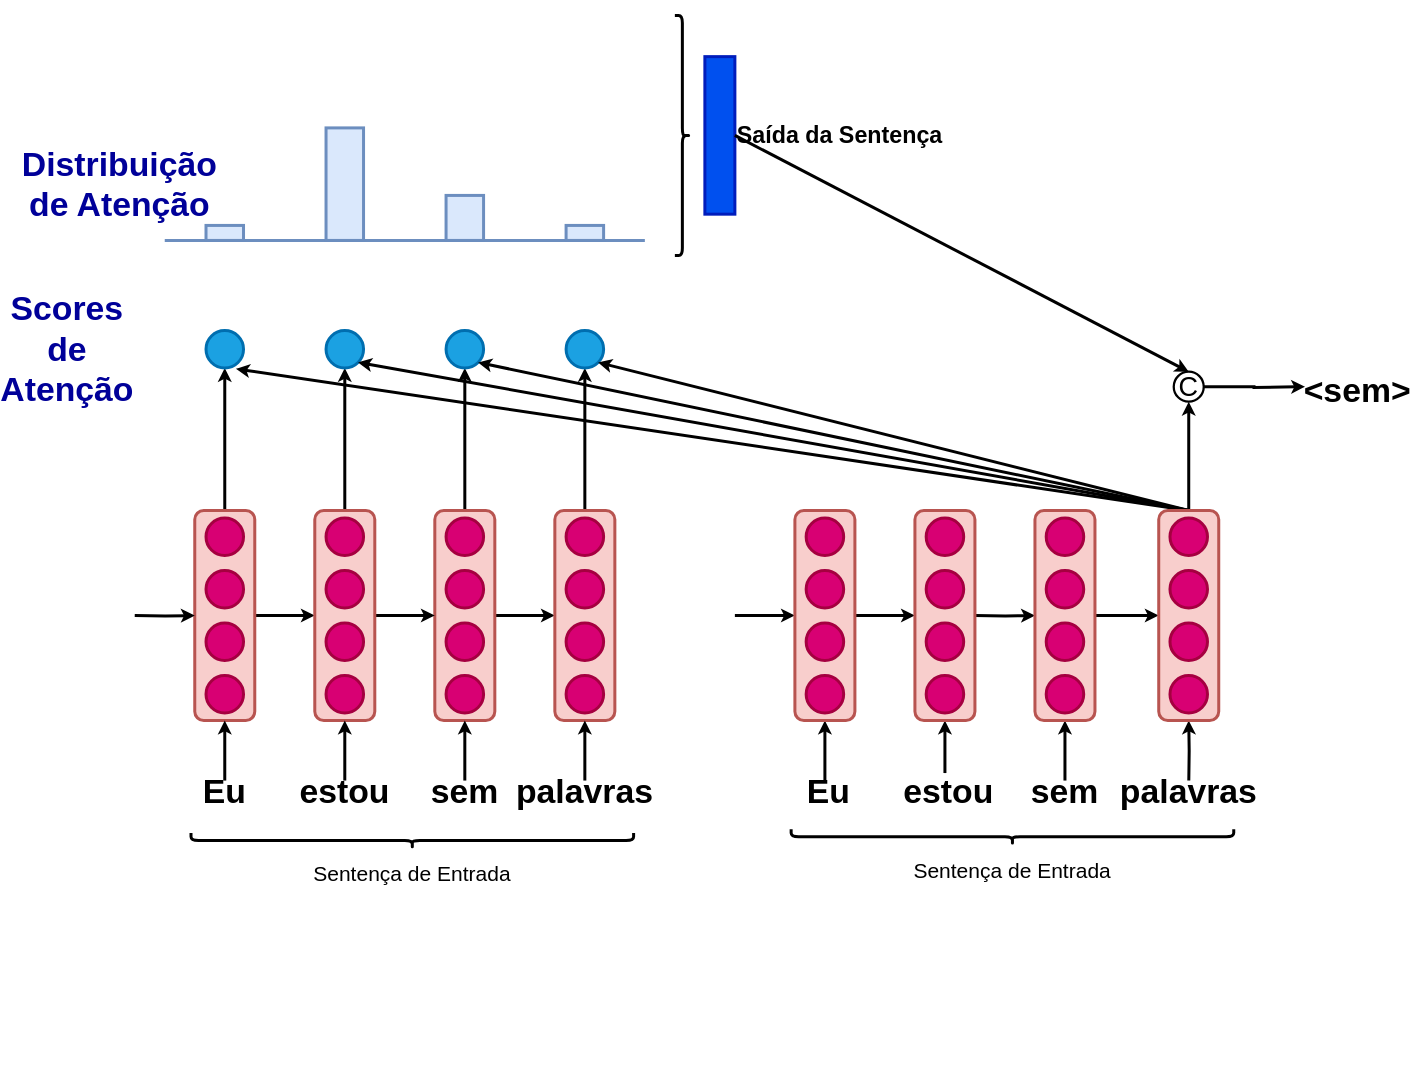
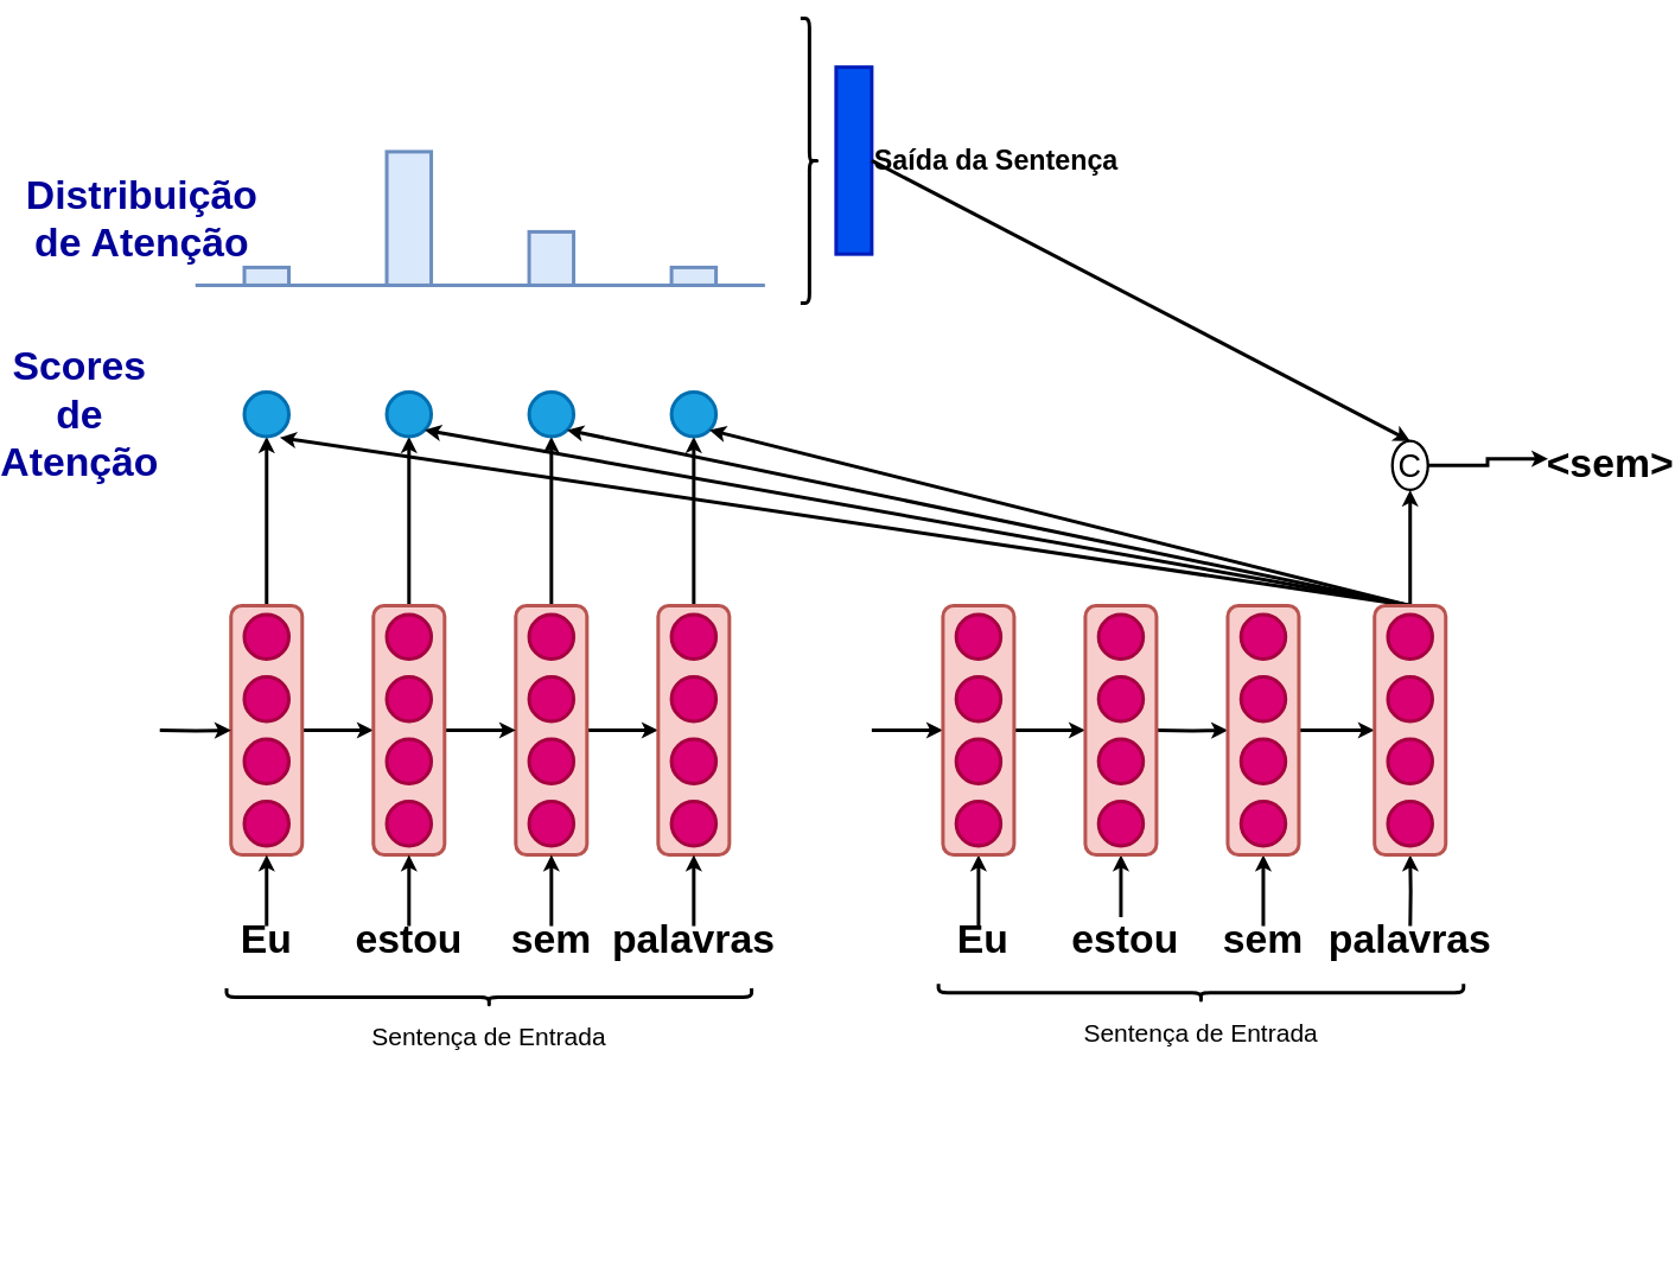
- <mxCell id="62" value="C" style="ellipse;whiteSpace=wrap;html=1;aspect=fixed;fontSize=36;strokeWidth=3;" vertex="1" parent="1"><mxGeometry x="1535" y="495" width="40" height="40" as="geometry" /></mxCell>
+ <mxCell id="62" value="C" style="ellipse;whiteSpace=wrap;html=1;aspect=fixed;fontSize=36;strokeWidth=3;" vertex="1" parent="1"><mxGeometry x="1535" y="495" width="40" height="55" as="geometry" /></mxCell>
